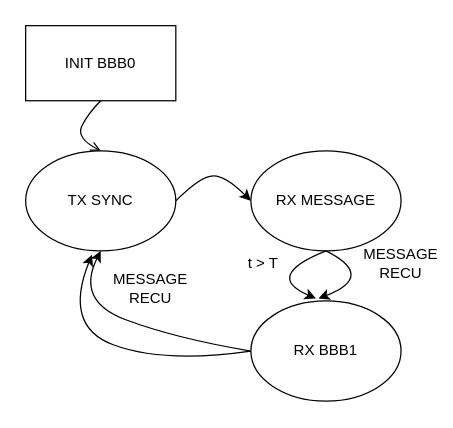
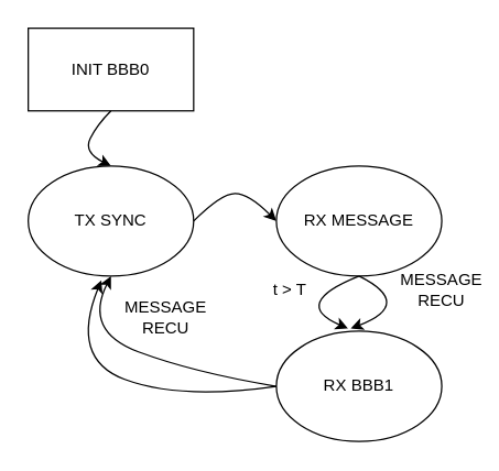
- <mxCell id="3" value="" style="curved=1;endArrow=open;html=1;exitX=0.5;exitY=1;exitDx=0;exitDy=0;entryX=0.5;entryY=0;entryDx=0;entryDy=0;" parent="1" source="2" target="4" edge="1"><mxGeometry width="50" height="50" relative="1" as="geometry"><mxPoint x="20" y="150" as="sourcePoint" /><mxPoint x="80" y="120" as="targetPoint" /><Array as="points"><mxPoint x="70" y="90" /><mxPoint x="60" y="110" /></Array></mxGeometry></mxCell>
+ <mxCell id="3" value="" style="curved=1;endArrow=classic;html=1;exitX=0.5;exitY=1;exitDx=0;exitDy=0;entryX=0.5;entryY=0;entryDx=0;entryDy=0;" parent="1" source="2" target="4" edge="1"><mxGeometry width="50" height="50" relative="1" as="geometry"><mxPoint x="20" y="150" as="sourcePoint" /><mxPoint x="80" y="120" as="targetPoint" /><Array as="points"><mxPoint x="70" y="90" /><mxPoint x="60" y="110" /></Array></mxGeometry></mxCell>
